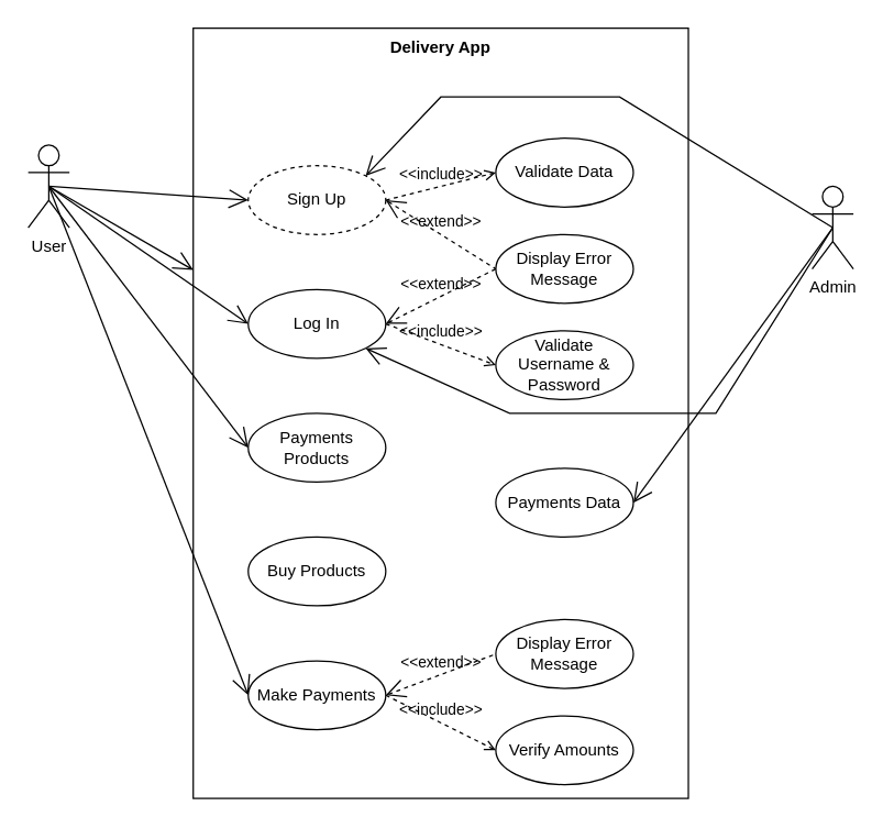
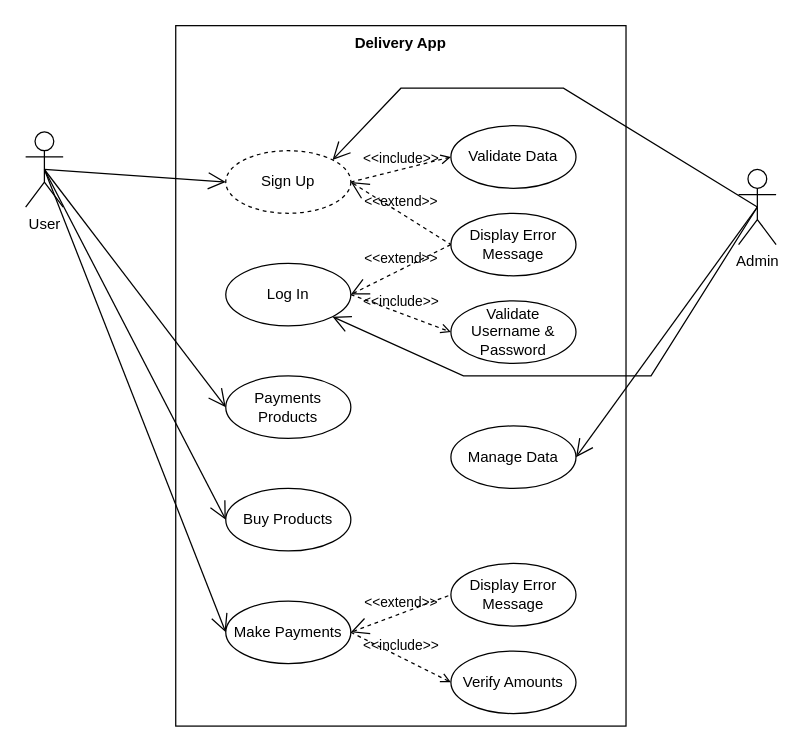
- <mxCell id="13" value="" style="endArrow=open;endFill=1;endSize=12;html=1;rounded=0;exitX=0.5;exitY=0.5;exitDx=0;exitDy=0;exitPerimeter=0;" edge="1" parent="1" source="2" target="3"><mxGeometry width="160" relative="1" as="geometry"><mxPoint x="65" y="210" as="sourcePoint" /><mxPoint x="210" y="175" as="targetPoint" /></mxGeometry></mxCell>
+ <mxCell id="13" value="" style="endArrow=open;endFill=1;endSize=12;html=1;rounded=0;exitX=0.5;exitY=0.5;exitDx=0;exitDy=0;exitPerimeter=0;entryX=0;entryY=0.5;entryDx=0;entryDy=0;" edge="1" parent="1" source="2" target="9"><mxGeometry width="160" relative="1" as="geometry"><mxPoint x="65" y="210" as="sourcePoint" /><mxPoint x="210" y="175" as="targetPoint" /></mxGeometry></mxCell>
- <mxCell id="11" value="" style="endArrow=open;endFill=1;endSize=12;html=1;rounded=0;exitX=0.5;exitY=0.5;exitDx=0;exitDy=0;exitPerimeter=0;entryX=0;entryY=0.5;entryDx=0;entryDy=0;" edge="1" parent="1" source="2" target="6"><mxGeometry width="160" relative="1" as="geometry"><mxPoint x="45" y="190" as="sourcePoint" /><mxPoint x="190" y="155" as="targetPoint" /></mxGeometry></mxCell>
- <mxCell id="28" value="Payments Data" style="ellipse;whiteSpace=wrap;html=1;" vertex="1" parent="1"><mxGeometry x="360" y="340" width="100" height="50" as="geometry" /></mxCell>
+ <mxCell id="28" value="Manage Data" style="ellipse;whiteSpace=wrap;html=1;" vertex="1" parent="1"><mxGeometry x="360" y="340" width="100" height="50" as="geometry" /></mxCell>
